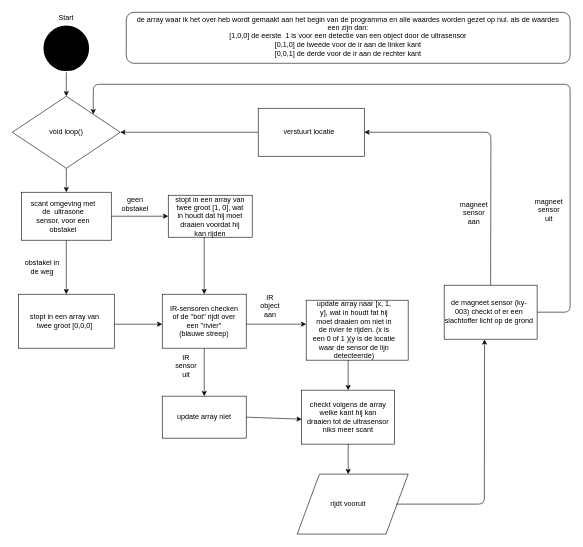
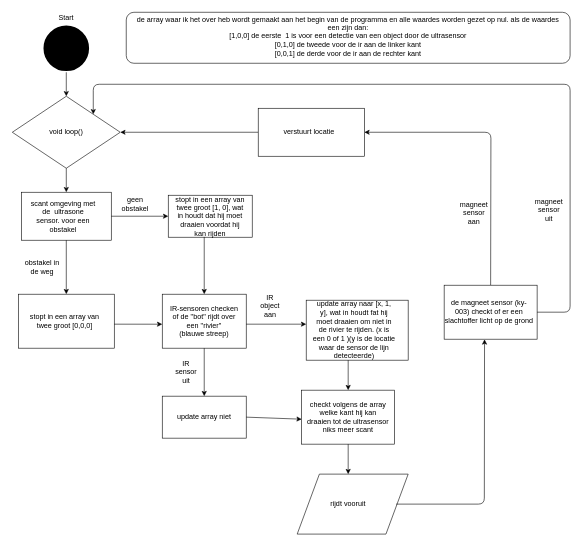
- <mxCell id="31" value="IR sensor uit" style="text;html=1;strokeColor=none;fillColor=none;align=center;verticalAlign=middle;whiteSpace=wrap;rounded=0;" parent="1" vertex="1"><mxGeometry x="290" y="600" width="40" height="20" as="geometry" /></mxCell>
+ <mxCell id="31" value="IR sensor uit" style="text;html=1;strokeColor=none;fillColor=none;align=center;verticalAlign=middle;whiteSpace=wrap;rounded=0;" parent="1" vertex="1"><mxGeometry x="290" y="610" width="40" height="20" as="geometry" /></mxCell>
